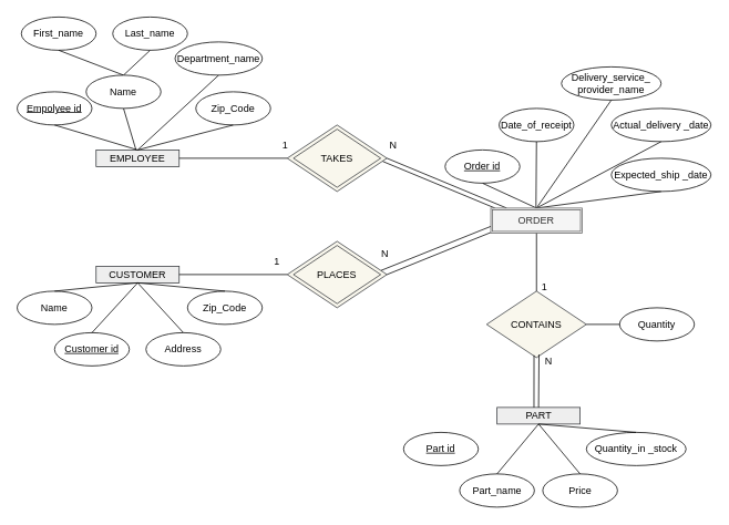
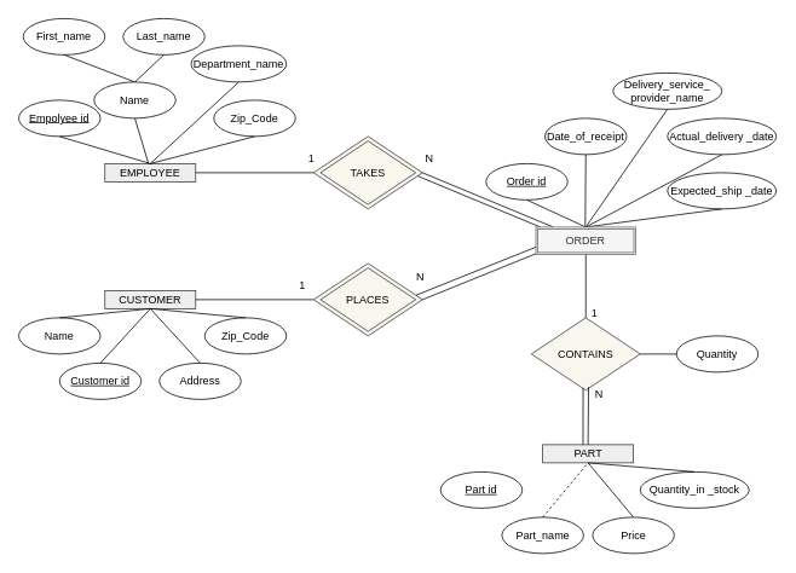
- <mxCell id="41" value="" style="endArrow=none;html=1;rounded=0;entryX=0.5;entryY=1;entryDx=0;entryDy=0;exitX=0.5;exitY=0;exitDx=0;exitDy=0;" parent="1" source="16" target="5" edge="1"><mxGeometry width="50" height="50" relative="1" as="geometry"><mxPoint x="815" y="650" as="sourcePoint" /><mxPoint x="815" y="570" as="targetPoint" /></mxGeometry></mxCell>
+ <mxCell id="41" value="" style="endArrow=none;html=1;rounded=0;entryX=0.5;entryY=1;entryDx=0;entryDy=0;exitX=0.5;exitY=0;exitDx=0;exitDy=0;dashed=1;" parent="1" source="16" target="5" edge="1"><mxGeometry width="50" height="50" relative="1" as="geometry"><mxPoint x="815" y="650" as="sourcePoint" /><mxPoint x="815" y="570" as="targetPoint" /></mxGeometry></mxCell>
